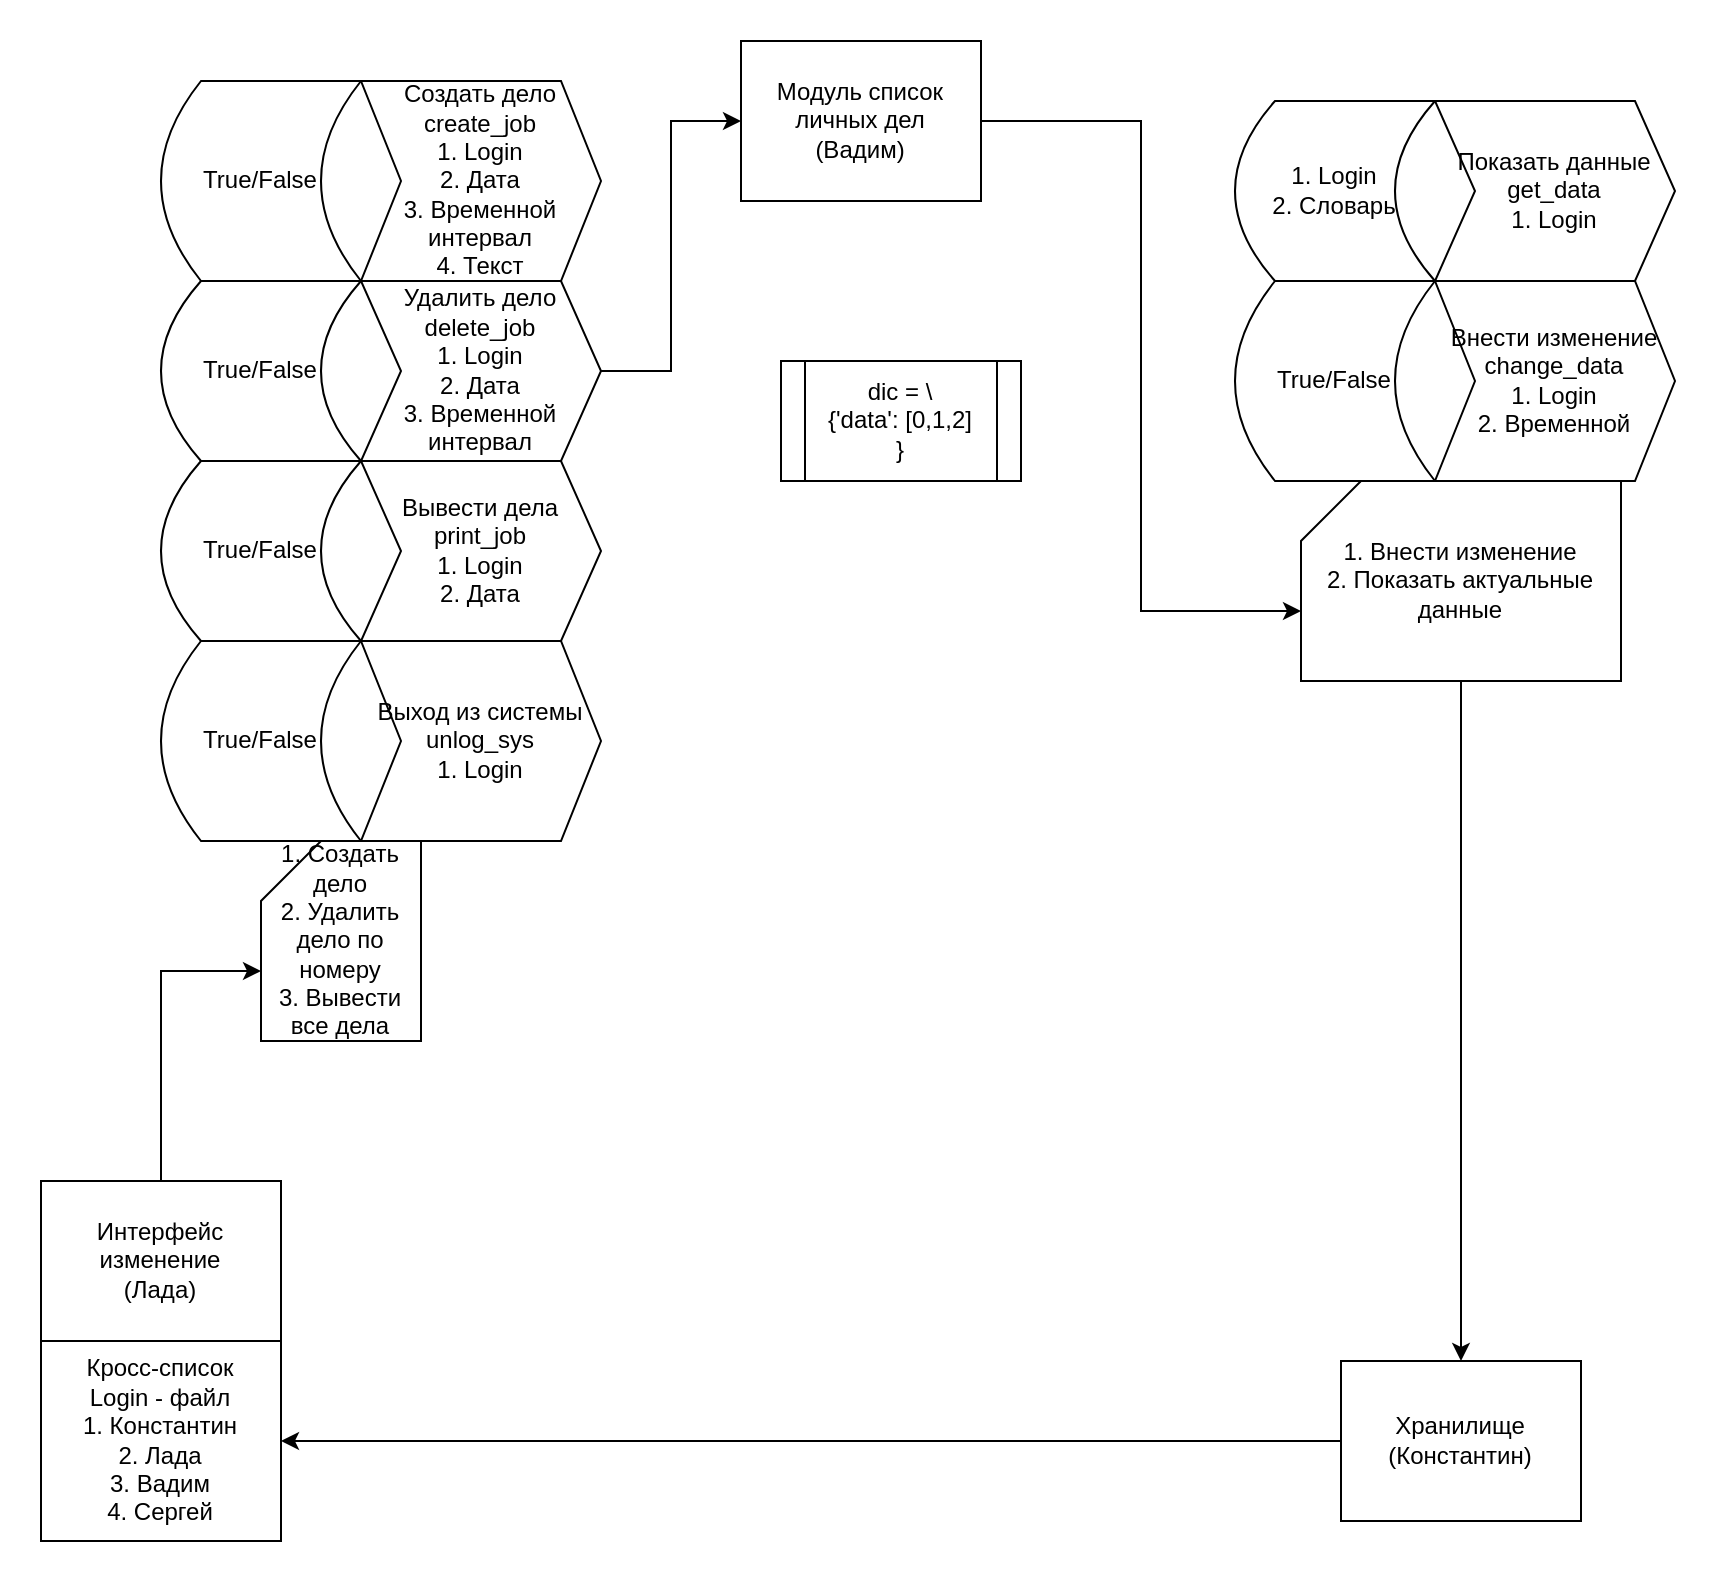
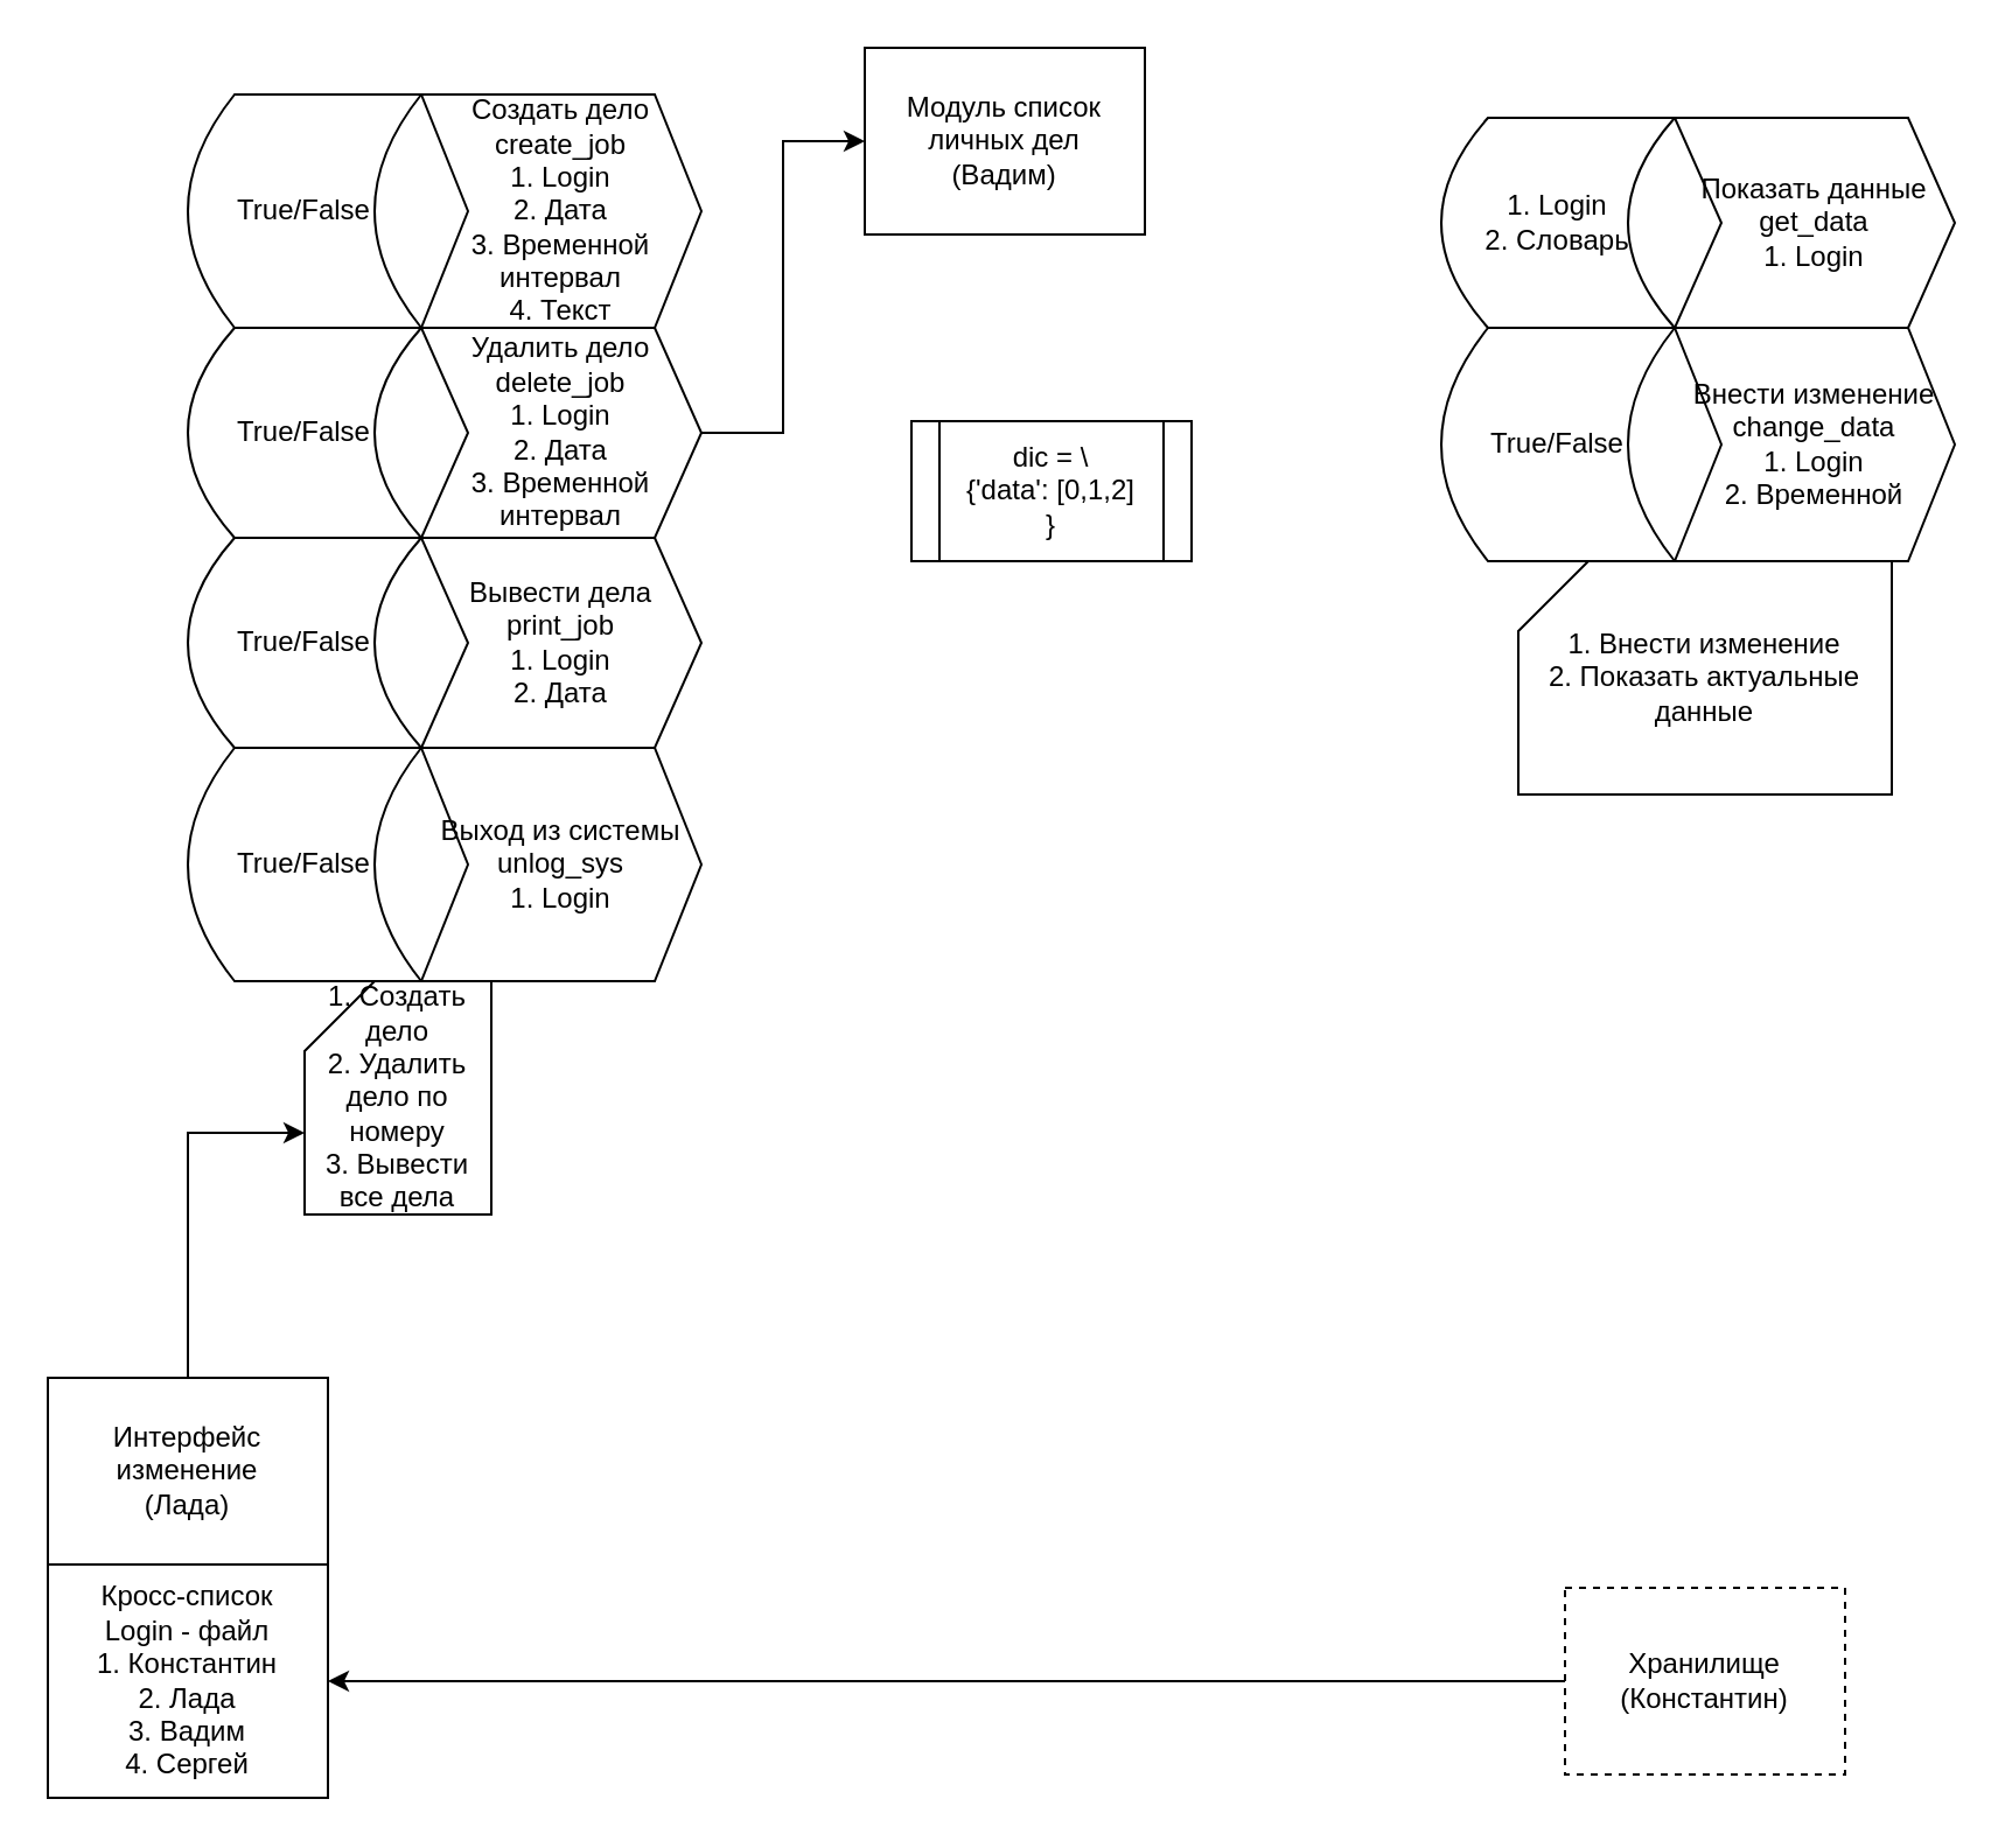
- <mxCell id="6" style="edgeStyle=orthogonalEdgeStyle;rounded=0;orthogonalLoop=1;jettySize=auto;html=1;entryX=0;entryY=0;entryDx=0;entryDy=65;entryPerimeter=0;" edge="1" parent="1" source="7" target="10"><mxGeometry relative="1" as="geometry" /></mxCell>
- <mxCell id="9" style="edgeStyle=orthogonalEdgeStyle;rounded=0;orthogonalLoop=1;jettySize=auto;html=1;" edge="1" parent="1" source="10" target="5"><mxGeometry relative="1" as="geometry" /></mxCell>
- <mxCell id="5" value="Хранилище&lt;br&gt;(Константин)" style="rounded=0;whiteSpace=wrap;html=1;" vertex="1" parent="1"><mxGeometry x="670" y="680" width="120" height="80" as="geometry" /></mxCell>
+ <mxCell id="5" value="Хранилище&lt;br&gt;(Константин)" style="rounded=0;whiteSpace=wrap;html=1;dashed=1;" vertex="1" parent="1"><mxGeometry x="670" y="680" width="120" height="80" as="geometry" /></mxCell>
